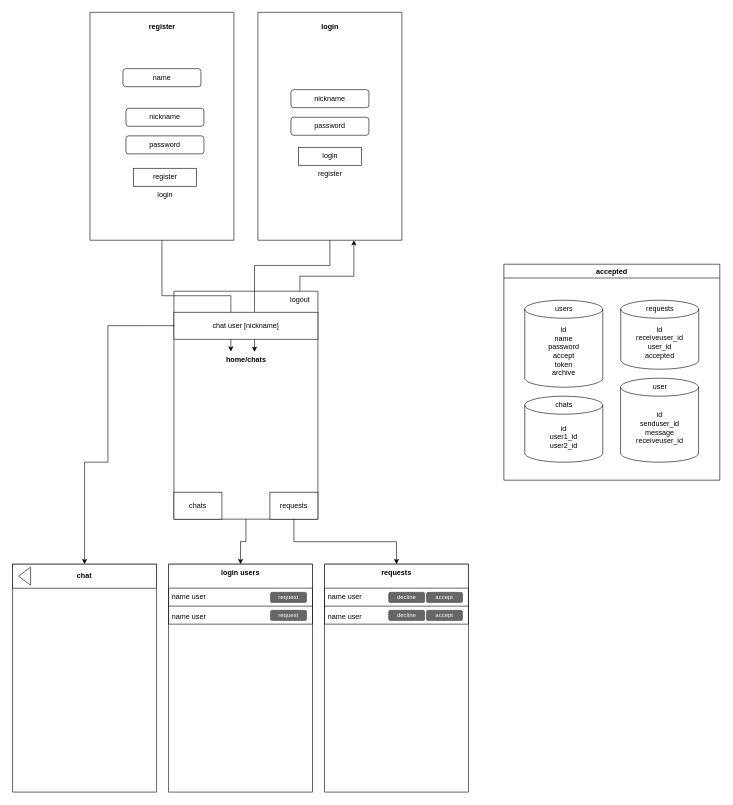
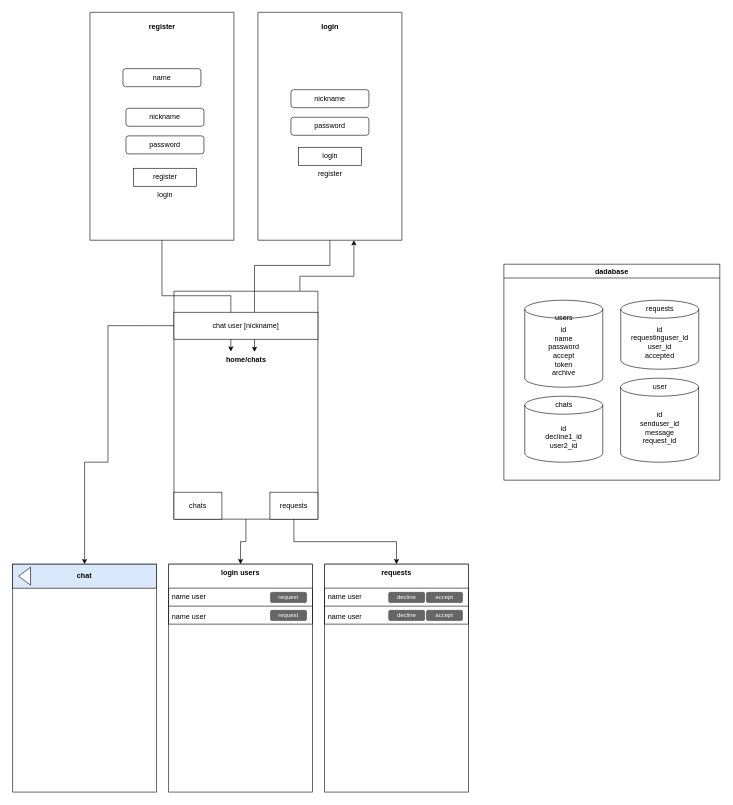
- <mxCell id="46" value="accepted" style="swimlane;whiteSpace=wrap;html=1;" vertex="1" parent="1"><mxGeometry x="839" y="440" width="360" height="360" as="geometry" /></mxCell>
+ <mxCell id="46" value="dadabase" style="swimlane;whiteSpace=wrap;html=1;" vertex="1" parent="1"><mxGeometry x="839" y="440" width="360" height="360" as="geometry" /></mxCell>
- <mxCell id="20" value="logout" style="text;html=1;align=center;verticalAlign=middle;resizable=0;points=[];autosize=1;strokeColor=none;fillColor=none;" vertex="1" parent="18"><mxGeometry x="180" width="60" height="30" as="geometry" /></mxCell>
- <mxCell id="48" value="users" style="text;html=1;align=center;verticalAlign=middle;resizable=0;points=[];autosize=1;strokeColor=none;fillColor=none;" vertex="1" parent="46"><mxGeometry x="74.88" y="60" width="50" height="30" as="geometry" /></mxCell>
+ <mxCell id="48" value="users" style="text;html=1;align=center;verticalAlign=middle;resizable=0;points=[];autosize=1;strokeColor=none;fillColor=none;" vertex="1" parent="46"><mxGeometry x="74.88" y="75" width="50" height="30" as="geometry" /></mxCell>
- <mxCell id="49" value="id&lt;br&gt;receiveuser_id&lt;br&gt;user_id&lt;br&gt;accepted" style="shape=cylinder3;whiteSpace=wrap;html=1;boundedLbl=1;backgroundOutline=1;size=15;" vertex="1" parent="46"><mxGeometry x="194.88" y="60" width="130" height="115" as="geometry" /></mxCell>
+ <mxCell id="49" value="id&lt;br&gt;requestinguser_id&lt;br&gt;user_id&lt;br&gt;accepted" style="shape=cylinder3;whiteSpace=wrap;html=1;boundedLbl=1;backgroundOutline=1;size=15;" vertex="1" parent="46"><mxGeometry x="194.88" y="60" width="130" height="115" as="geometry" /></mxCell>
- <mxCell id="54" value="id&lt;br&gt;senduser_id&lt;br&gt;message&lt;br&gt;receiveuser_id" style="shape=cylinder3;whiteSpace=wrap;html=1;boundedLbl=1;backgroundOutline=1;size=15;" vertex="1" parent="46"><mxGeometry x="194.56" y="190" width="130" height="140" as="geometry" /></mxCell>
+ <mxCell id="54" value="id&lt;br&gt;senduser_id&lt;br&gt;message&lt;br&gt;request_id" style="shape=cylinder3;whiteSpace=wrap;html=1;boundedLbl=1;backgroundOutline=1;size=15;" vertex="1" parent="46"><mxGeometry x="194.56" y="190" width="130" height="140" as="geometry" /></mxCell>
- <mxCell id="51" value="id&lt;br&gt;user1_id&lt;br&gt;user2_id" style="shape=cylinder3;whiteSpace=wrap;html=1;boundedLbl=1;backgroundOutline=1;size=15;" vertex="1" parent="46"><mxGeometry x="34.88" y="220" width="130" height="110" as="geometry" /></mxCell>
+ <mxCell id="51" value="id&lt;br&gt;decline1_id&lt;br&gt;user2_id" style="shape=cylinder3;whiteSpace=wrap;html=1;boundedLbl=1;backgroundOutline=1;size=15;" vertex="1" parent="46"><mxGeometry x="34.88" y="220" width="130" height="110" as="geometry" /></mxCell>
- <mxCell id="33" value="&lt;b&gt;chat&lt;/b&gt;" style="rounded=0;whiteSpace=wrap;html=1;" vertex="1" parent="32"><mxGeometry width="240" height="40" as="geometry" /></mxCell>
+ <mxCell id="33" value="&lt;b&gt;chat&lt;/b&gt;" style="rounded=0;whiteSpace=wrap;html=1;fillColor=#dae8fc;" vertex="1" parent="32"><mxGeometry width="240" height="40" as="geometry" /></mxCell>
